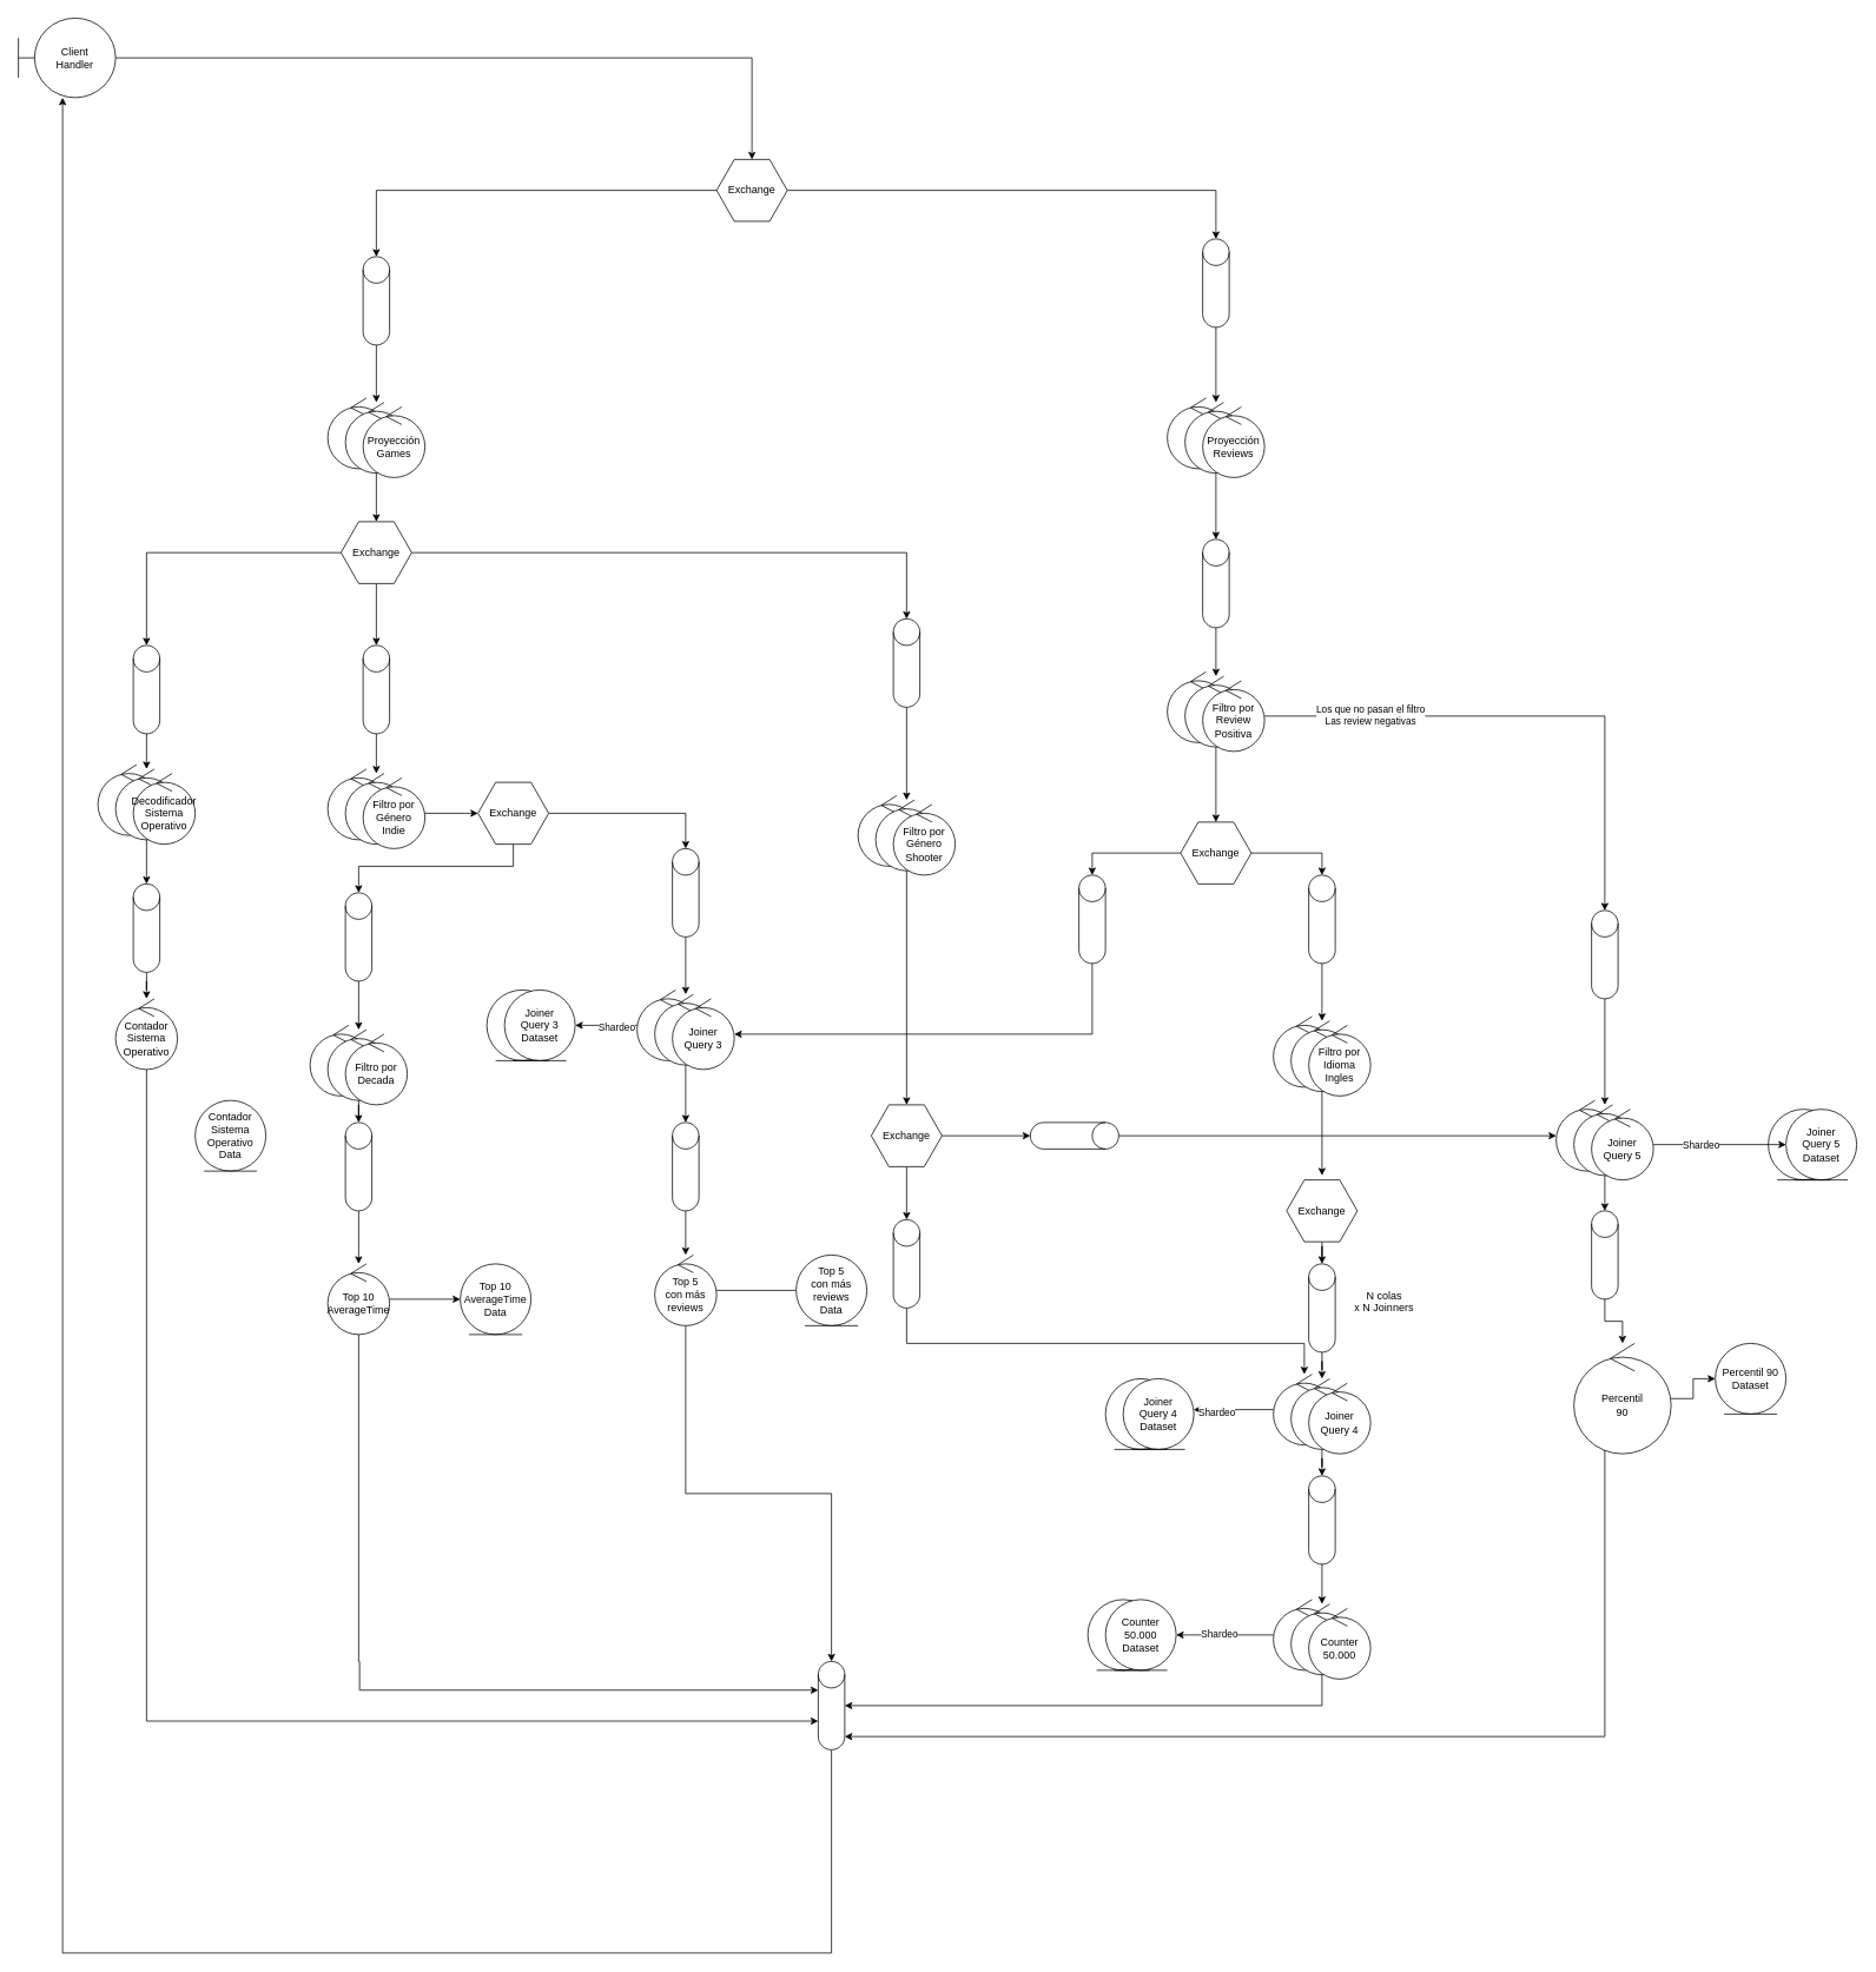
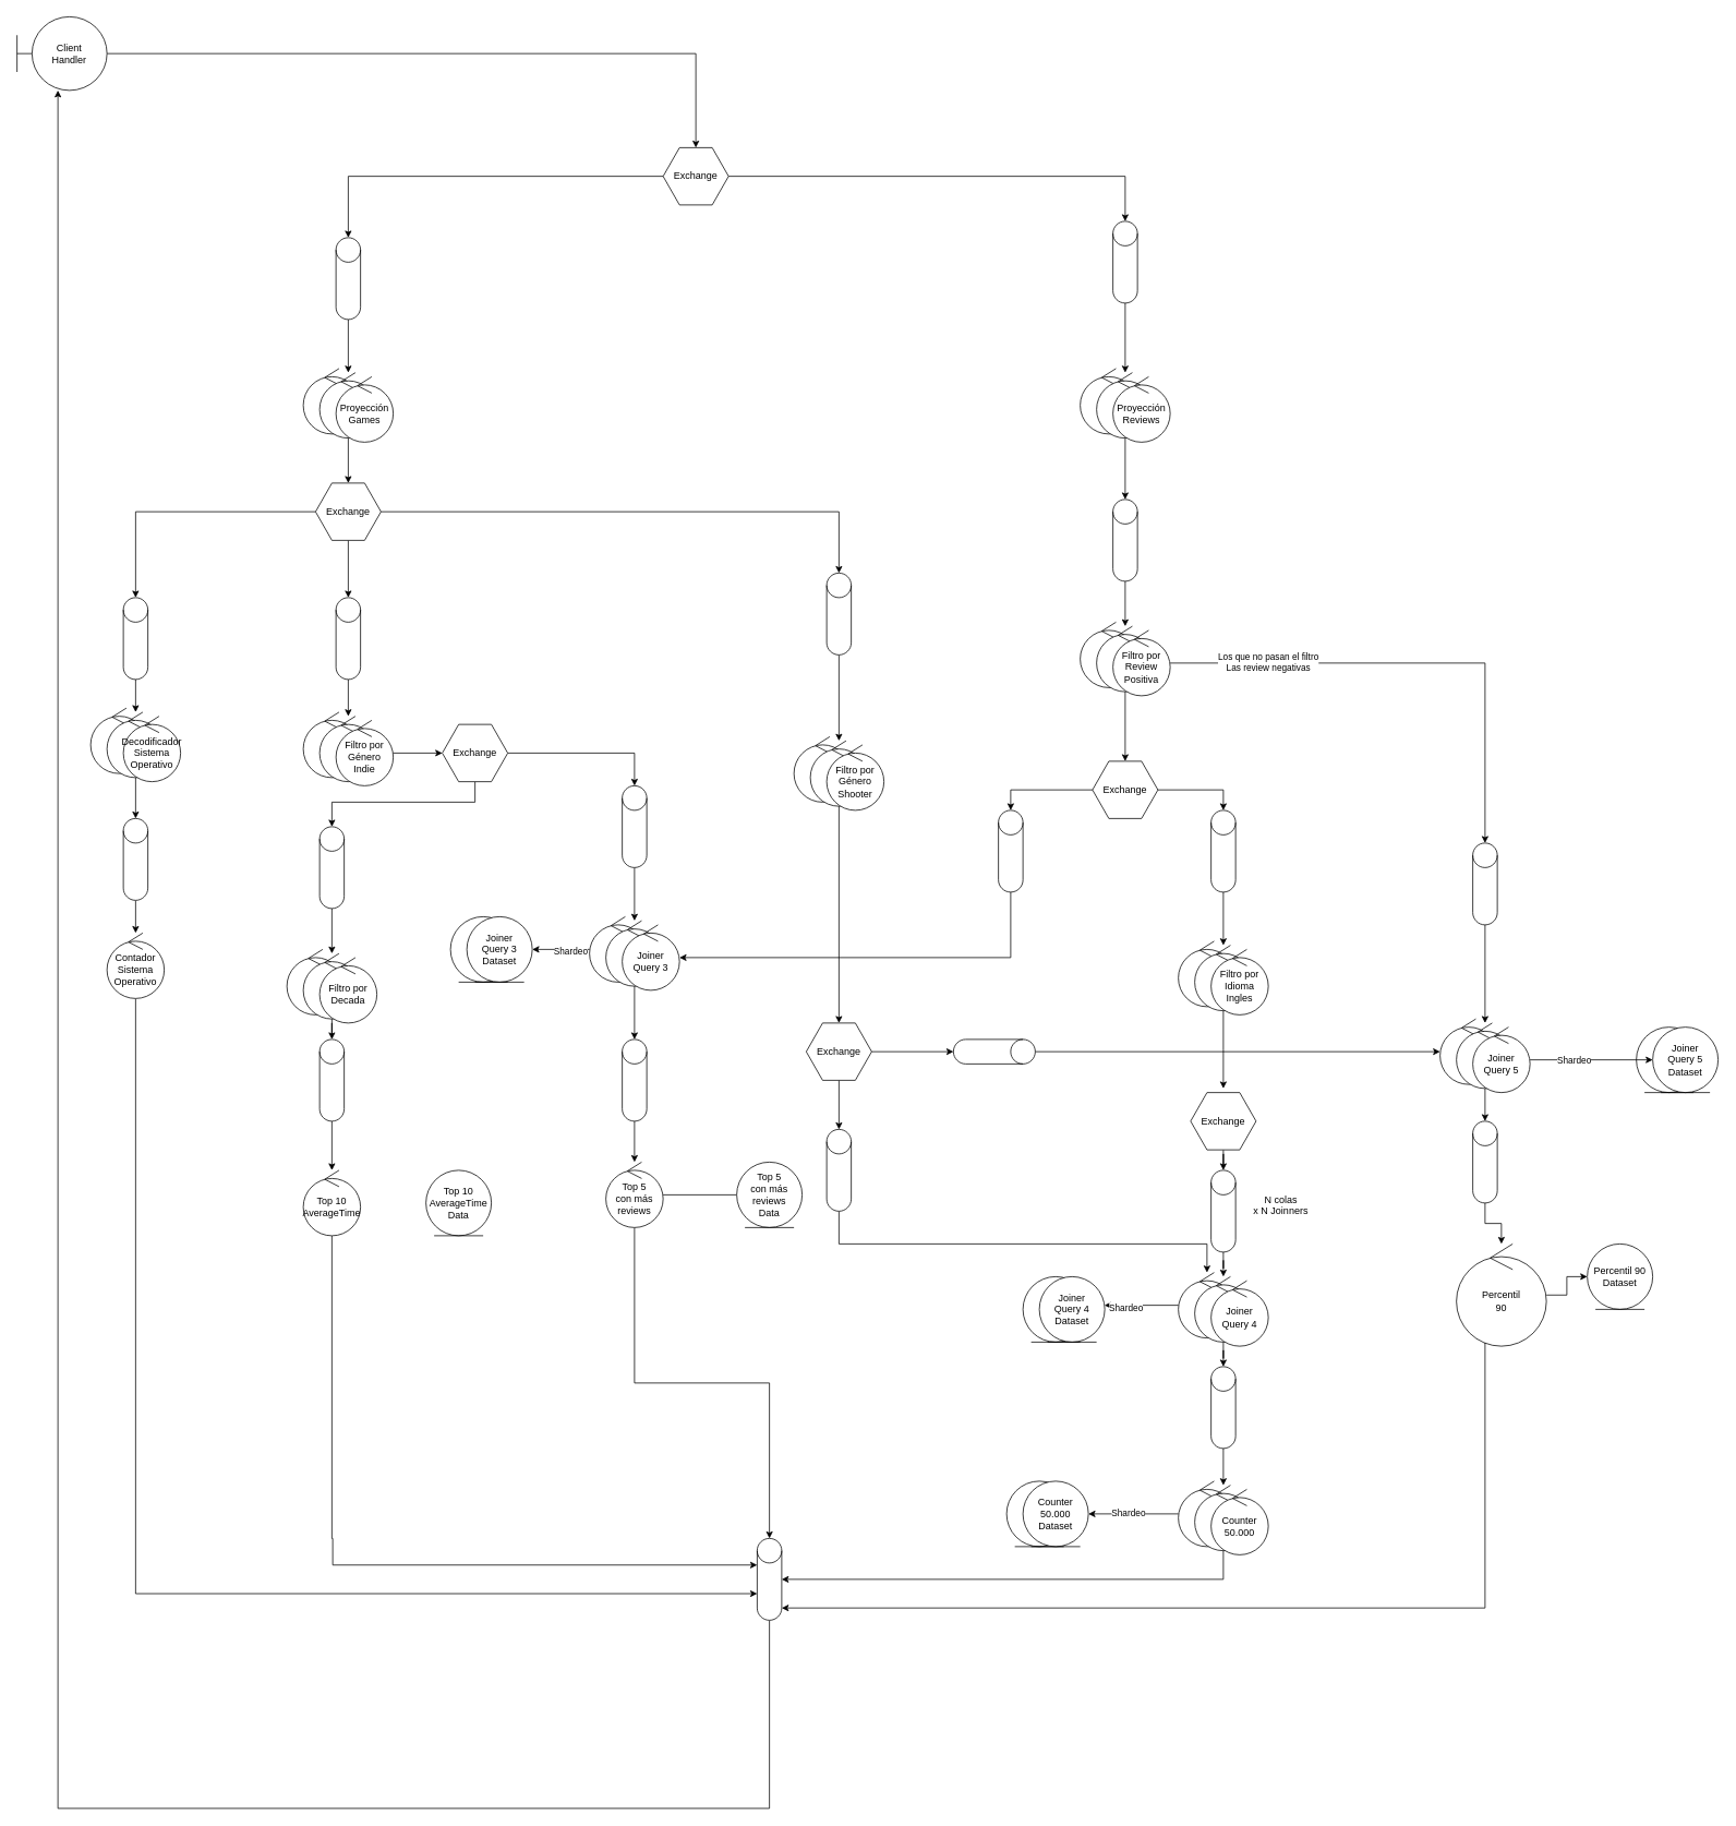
- <mxCell id="10" value="Contador&lt;div&gt;Sistema Operativo&lt;/div&gt;" style="ellipse;shape=umlControl;whiteSpace=wrap;html=1;" parent="1" vertex="1"><mxGeometry x="130" y="1130" width="70" height="80" as="geometry" /></mxCell>
+ <mxCell id="10" value="Contador&lt;div&gt;Sistema Operativo&lt;/div&gt;" style="ellipse;shape=umlControl;whiteSpace=wrap;html=1;" parent="1" vertex="1"><mxGeometry x="130" y="1140" width="70" height="80" as="geometry" /></mxCell>
- <mxCell id="149" value="Contador&lt;div&gt;Sistema&lt;/div&gt;&lt;div&gt;Operativo&lt;/div&gt;&lt;div&gt;Data&lt;/div&gt;" style="ellipse;shape=umlEntity;whiteSpace=wrap;html=1;" parent="1" vertex="1"><mxGeometry x="220" y="1245" width="80" height="80" as="geometry" /></mxCell>
- <mxCell id="22" style="edgeStyle=orthogonalEdgeStyle;rounded=0;orthogonalLoop=1;jettySize=auto;html=1;" parent="1" source="24" target="27" edge="1"><mxGeometry relative="1" as="geometry" /></mxCell>
